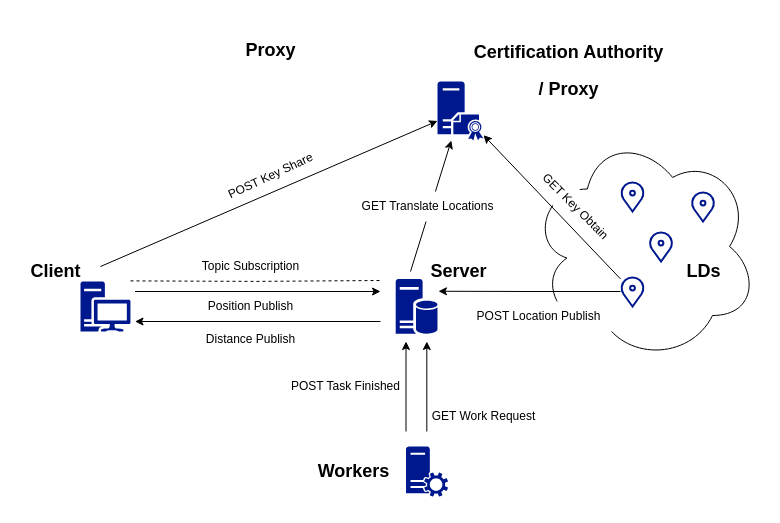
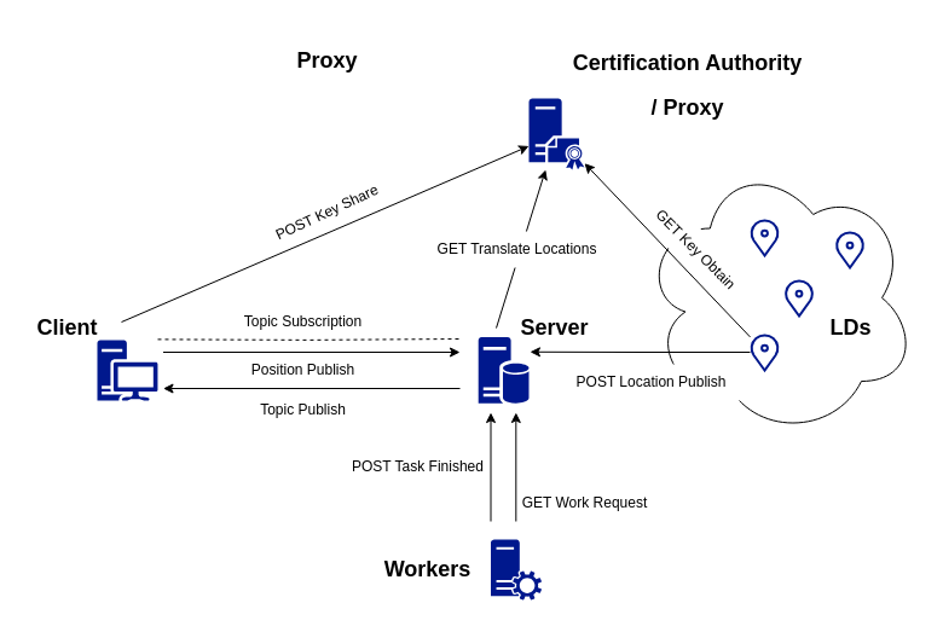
- <mxCell id="24" value="Distance Publish" style="text;html=1;align=center;verticalAlign=middle;resizable=0;points=[];autosize=1;strokeColor=none;fillColor=none;" vertex="1" parent="1"><mxGeometry x="194.5" y="324" width="110" height="30" as="geometry" /></mxCell>
+ <mxCell id="24" value="Topic Publish" style="text;html=1;align=center;verticalAlign=middle;resizable=0;points=[];autosize=1;strokeColor=none;fillColor=none;" vertex="1" parent="1"><mxGeometry x="194.5" y="324" width="110" height="30" as="geometry" /></mxCell>
